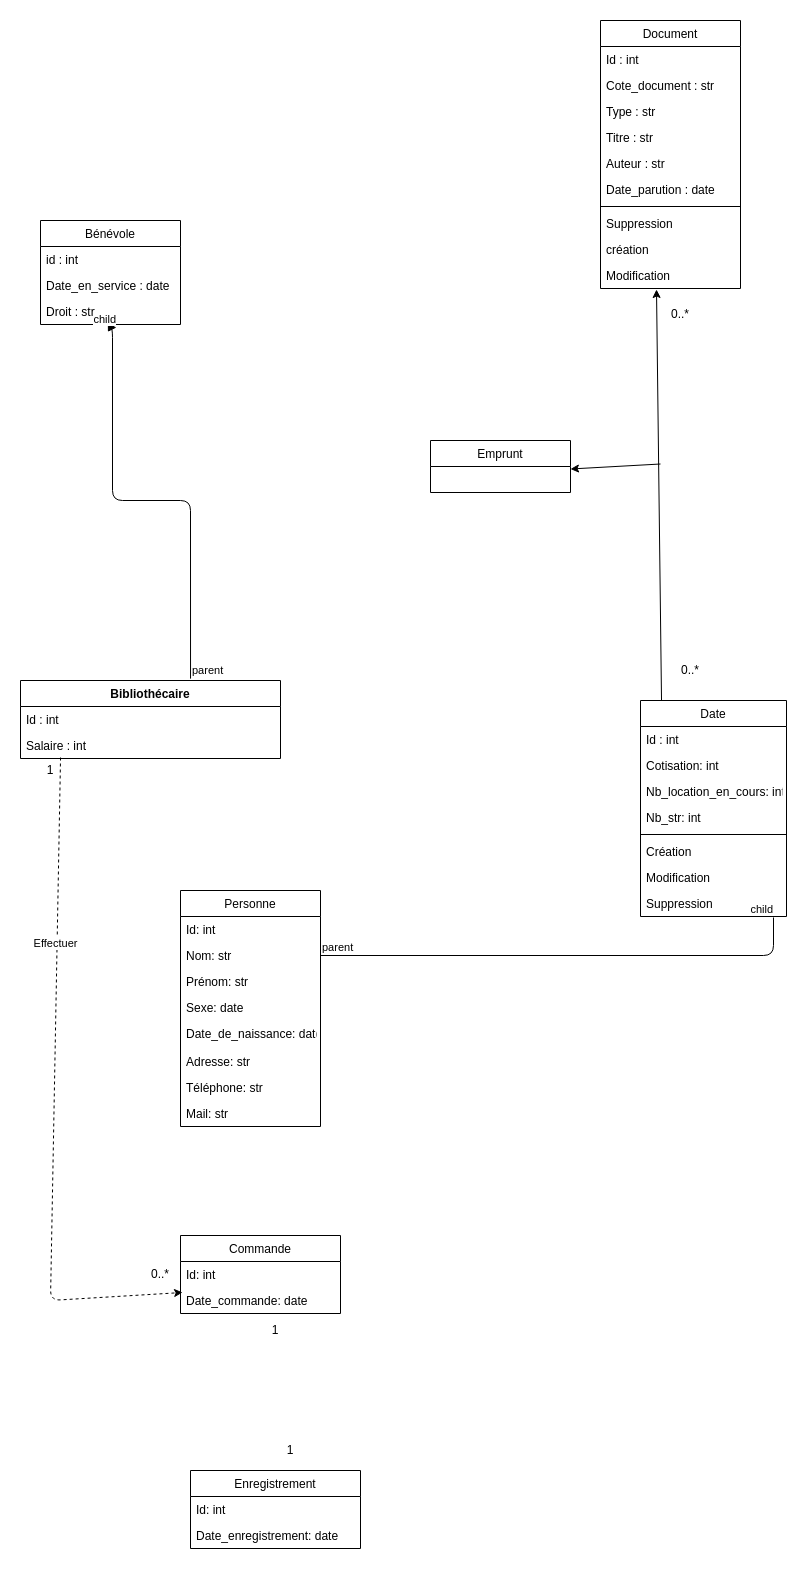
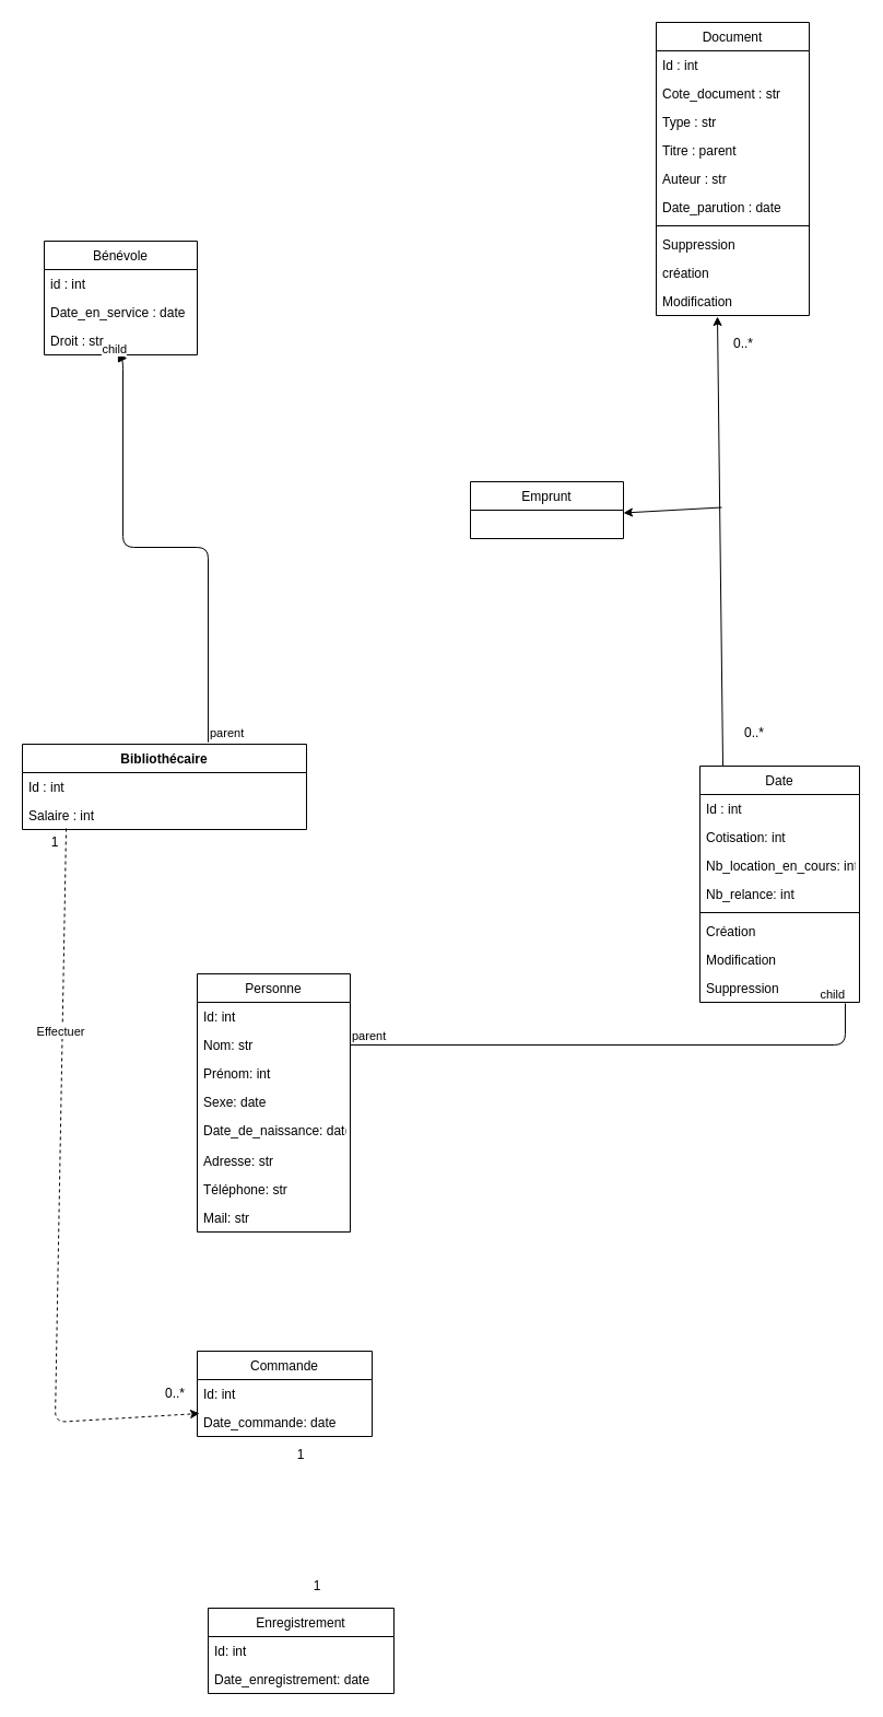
- <mxCell id="37" value="Titre : str" style="text;strokeColor=none;fillColor=none;align=left;verticalAlign=top;spacingLeft=4;spacingRight=4;overflow=hidden;rotatable=0;points=[[0,0.5],[1,0.5]];portConstraint=eastwest;" parent="33" vertex="1"><mxGeometry y="104" width="140" height="26" as="geometry" /></mxCell>
+ <mxCell id="37" value="Titre : parent" style="text;strokeColor=none;fillColor=none;align=left;verticalAlign=top;spacingLeft=4;spacingRight=4;overflow=hidden;rotatable=0;points=[[0,0.5],[1,0.5]];portConstraint=eastwest;" parent="33" vertex="1"><mxGeometry y="104" width="140" height="26" as="geometry" /></mxCell>
- <mxCell id="19" value="Nb_str: int" style="text;strokeColor=none;fillColor=none;align=left;verticalAlign=top;spacingLeft=4;spacingRight=4;overflow=hidden;rotatable=0;points=[[0,0.5],[1,0.5]];portConstraint=eastwest;" parent="15" vertex="1"><mxGeometry y="104" width="146" height="26" as="geometry" /></mxCell>
+ <mxCell id="19" value="Nb_relance: int" style="text;strokeColor=none;fillColor=none;align=left;verticalAlign=top;spacingLeft=4;spacingRight=4;overflow=hidden;rotatable=0;points=[[0,0.5],[1,0.5]];portConstraint=eastwest;" parent="15" vertex="1"><mxGeometry y="104" width="146" height="26" as="geometry" /></mxCell>
- <mxCell id="5" value="Prénom: str" style="text;strokeColor=none;fillColor=none;align=left;verticalAlign=top;spacingLeft=4;spacingRight=4;overflow=hidden;rotatable=0;points=[[0,0.5],[1,0.5]];portConstraint=eastwest;" parent="2" vertex="1"><mxGeometry y="78" width="140" height="26" as="geometry" /></mxCell>
+ <mxCell id="5" value="Prénom: int" style="text;strokeColor=none;fillColor=none;align=left;verticalAlign=top;spacingLeft=4;spacingRight=4;overflow=hidden;rotatable=0;points=[[0,0.5],[1,0.5]];portConstraint=eastwest;" parent="2" vertex="1"><mxGeometry y="78" width="140" height="26" as="geometry" /></mxCell>
